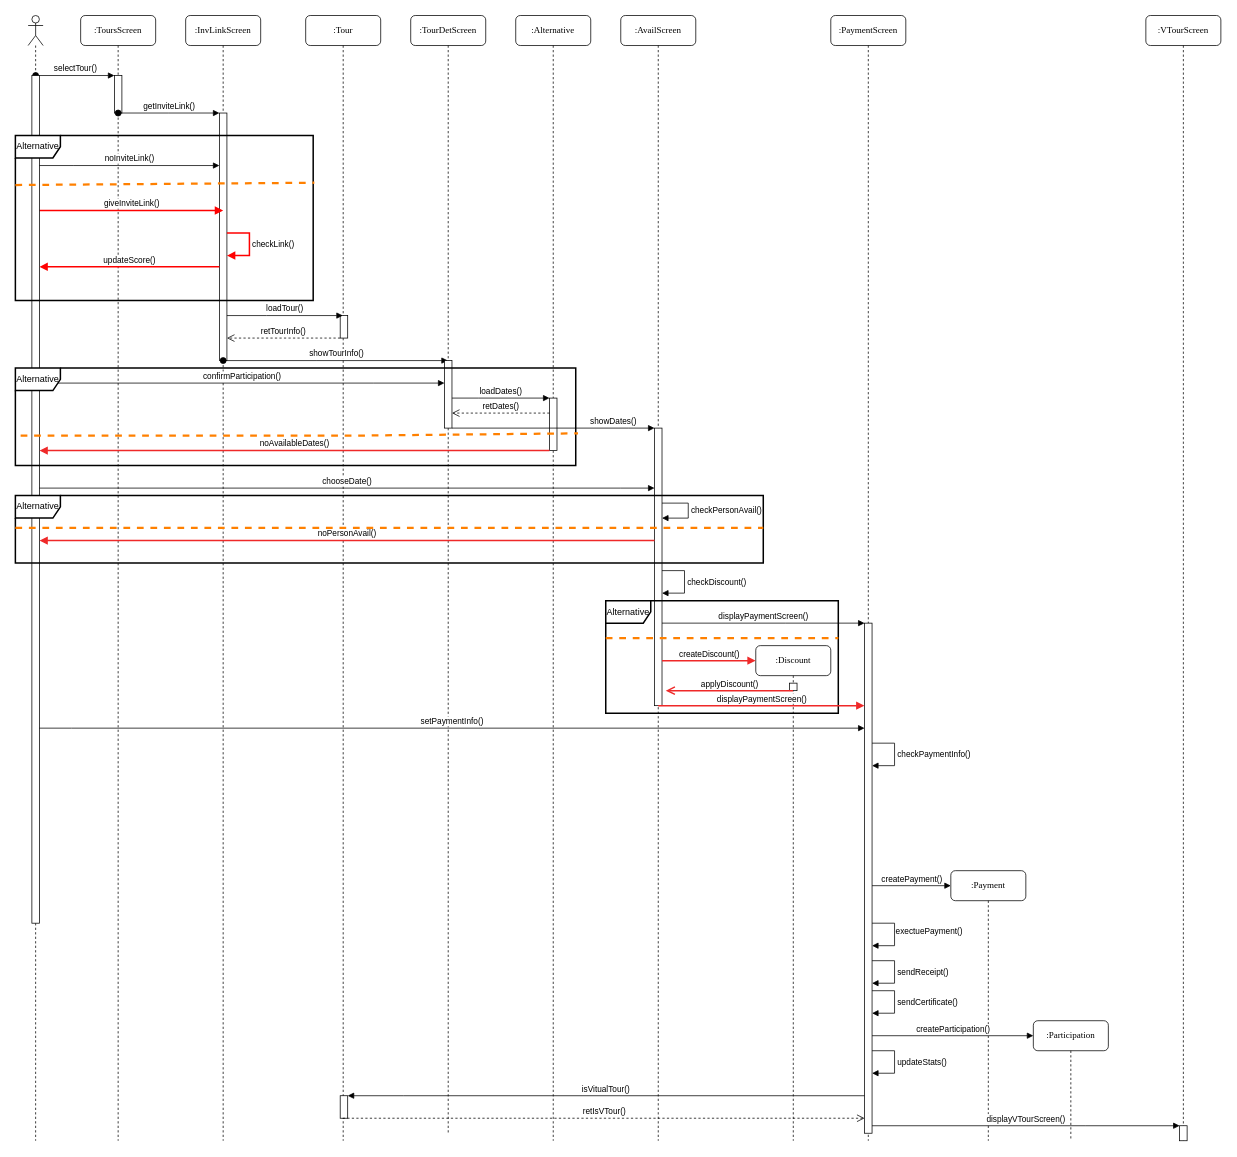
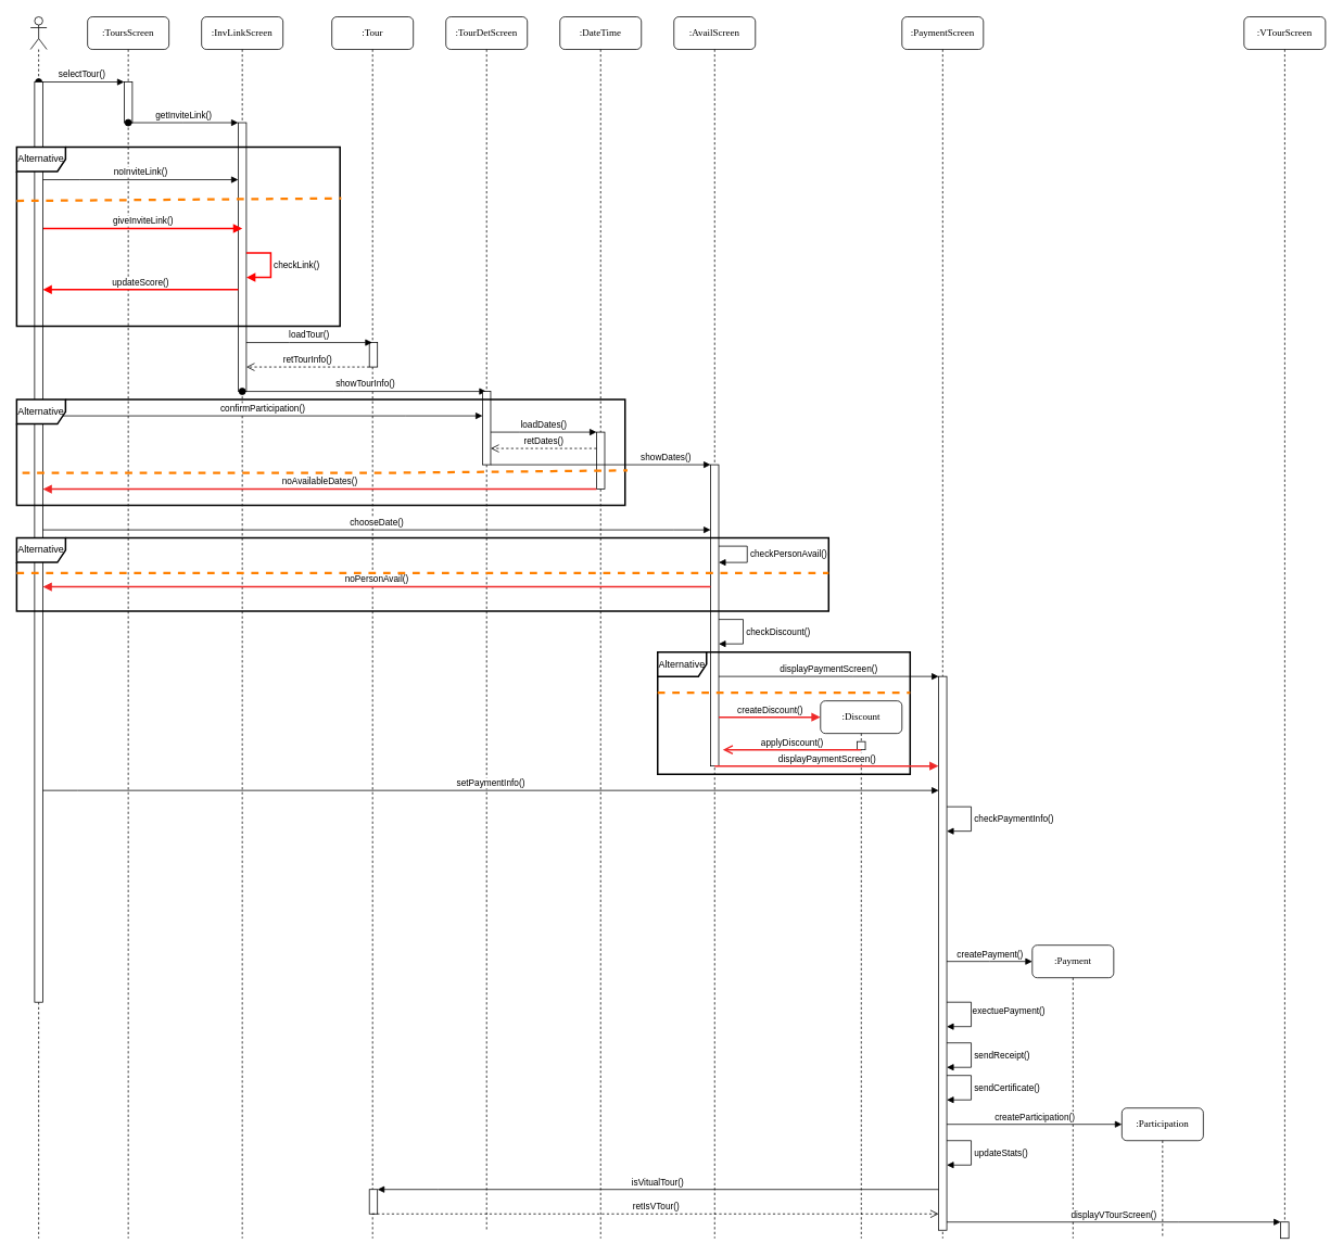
- <mxCell id="12" value=":Alternative" style="shape=umlLifeline;perimeter=lifelinePerimeter;whiteSpace=wrap;html=1;container=1;collapsible=0;recursiveResize=0;outlineConnect=0;rounded=1;shadow=0;comic=0;labelBackgroundColor=none;strokeWidth=1;fontFamily=Verdana;fontSize=12;align=center;" parent="1" vertex="1"><mxGeometry x="687" y="20" width="100" height="1500" as="geometry" /></mxCell>
+ <mxCell id="12" value=":DateTime" style="shape=umlLifeline;perimeter=lifelinePerimeter;whiteSpace=wrap;html=1;container=1;collapsible=0;recursiveResize=0;outlineConnect=0;rounded=1;shadow=0;comic=0;labelBackgroundColor=none;strokeWidth=1;fontFamily=Verdana;fontSize=12;align=center;" parent="1" vertex="1"><mxGeometry x="687" y="20" width="100" height="1500" as="geometry" /></mxCell>
